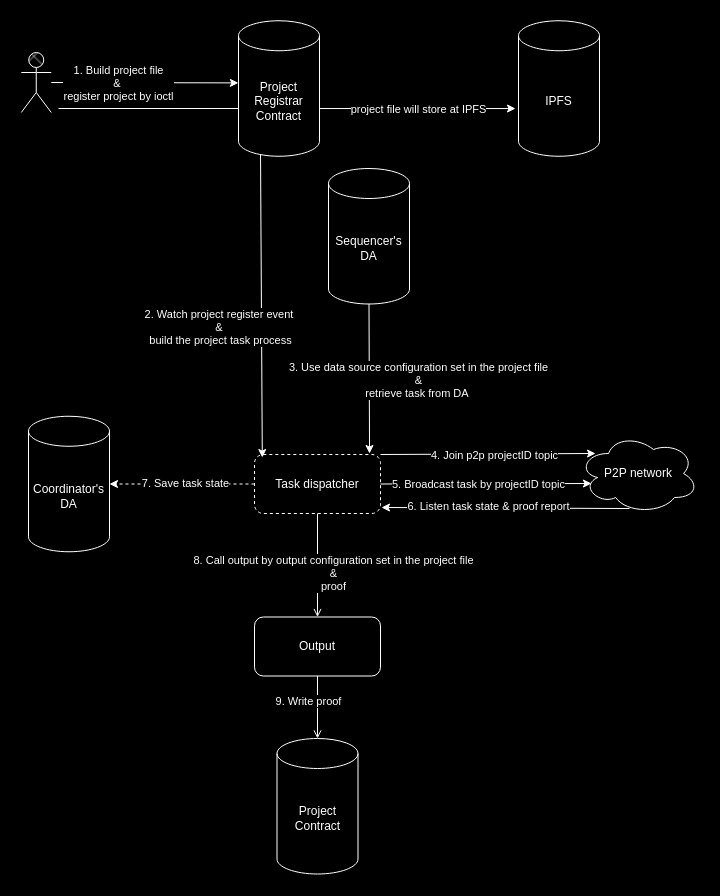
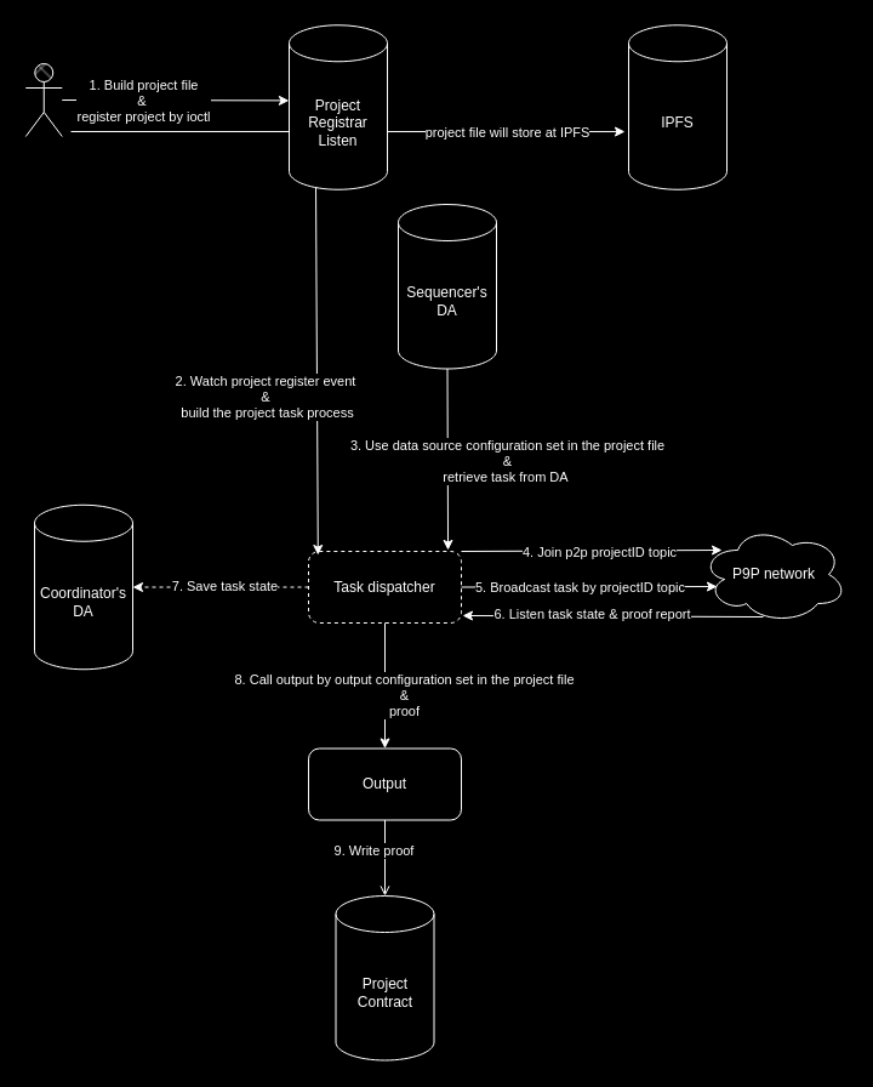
- <mxCell id="21" value="Project&lt;br&gt;Registrar Contract" style="shape=cylinder3;whiteSpace=wrap;html=1;boundedLbl=1;backgroundOutline=1;size=15;fontColor=#FFFFFF;labelBackgroundColor=#000000;fillColor=#000000;strokeColor=#FFFFFF;" parent="1" vertex="1"><mxGeometry x="238" y="20.25" width="81" height="135.5" as="geometry" /></mxCell>
+ <mxCell id="21" value="Project&lt;br&gt;Registrar Listen" style="shape=cylinder3;whiteSpace=wrap;html=1;boundedLbl=1;backgroundOutline=1;size=15;fontColor=#FFFFFF;labelBackgroundColor=#000000;fillColor=#000000;strokeColor=#FFFFFF;" parent="1" vertex="1"><mxGeometry x="238" y="20.25" width="81" height="135.5" as="geometry" /></mxCell>
- <mxCell id="5" value="P2P network" style="ellipse;shape=cloud;whiteSpace=wrap;html=1;fontColor=#FFFFFF;labelBackgroundColor=#000000;fillColor=#000000;strokeColor=#FFFFFF;" parent="1" vertex="1"><mxGeometry x="578" y="433" width="120" height="80" as="geometry" /></mxCell>
+ <mxCell id="5" value="P9P network" style="ellipse;shape=cloud;whiteSpace=wrap;html=1;fontColor=#FFFFFF;labelBackgroundColor=#000000;fillColor=#000000;strokeColor=#FFFFFF;" parent="1" vertex="1"><mxGeometry x="578" y="433" width="120" height="80" as="geometry" /></mxCell>
- <mxCell id="28" value="" style="endArrow=open;html=1;rounded=0;fontColor=#FFFFFF;labelBackgroundColor=#000000;strokeColor=#FFFFFF;exitX=0.5;exitY=1;exitDx=0;exitDy=0;entryX=0.5;entryY=0;entryDx=0;entryDy=0;" parent="1" source="2" target="8" edge="1"><mxGeometry width="50" height="50" relative="1" as="geometry"><mxPoint x="264" y="494" as="sourcePoint" /><mxPoint x="119" y="494" as="targetPoint" /></mxGeometry></mxCell>
+ <mxCell id="28" value="" style="endArrow=classic;html=1;rounded=0;fontColor=#FFFFFF;labelBackgroundColor=#000000;strokeColor=#FFFFFF;exitX=0.5;exitY=1;exitDx=0;exitDy=0;entryX=0.5;entryY=0;entryDx=0;entryDy=0;" parent="1" source="2" target="8" edge="1"><mxGeometry width="50" height="50" relative="1" as="geometry"><mxPoint x="264" y="494" as="sourcePoint" /><mxPoint x="119" y="494" as="targetPoint" /></mxGeometry></mxCell>
